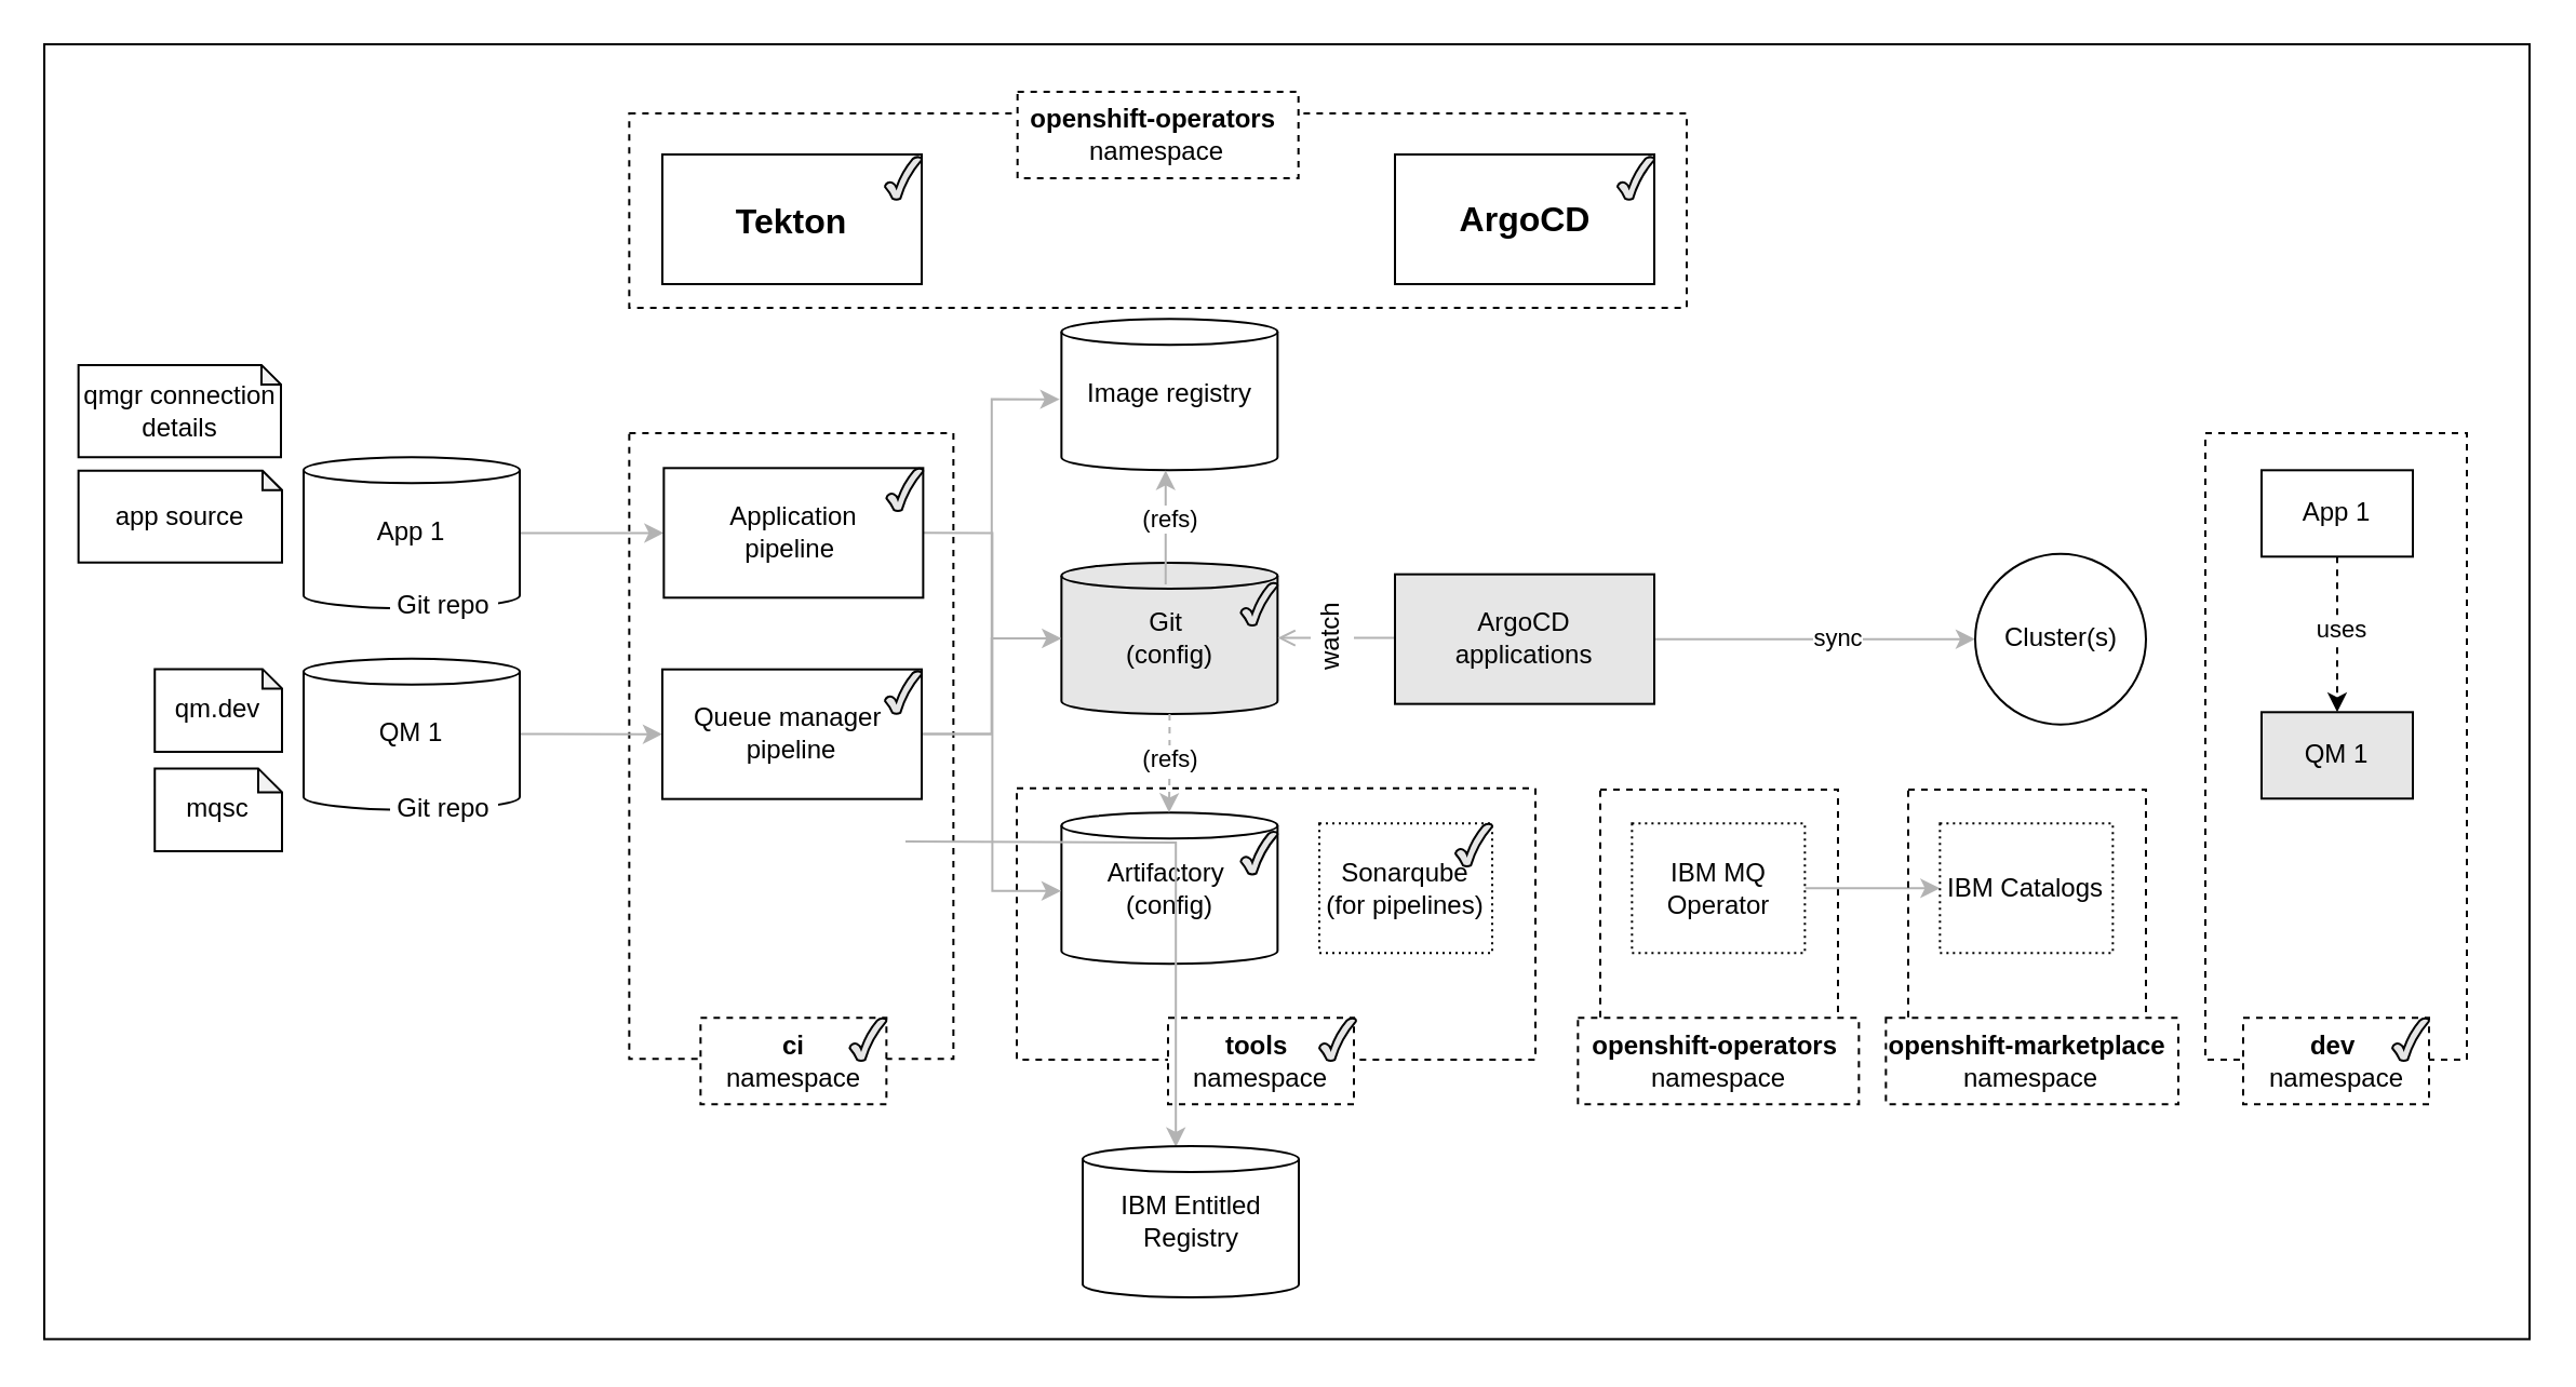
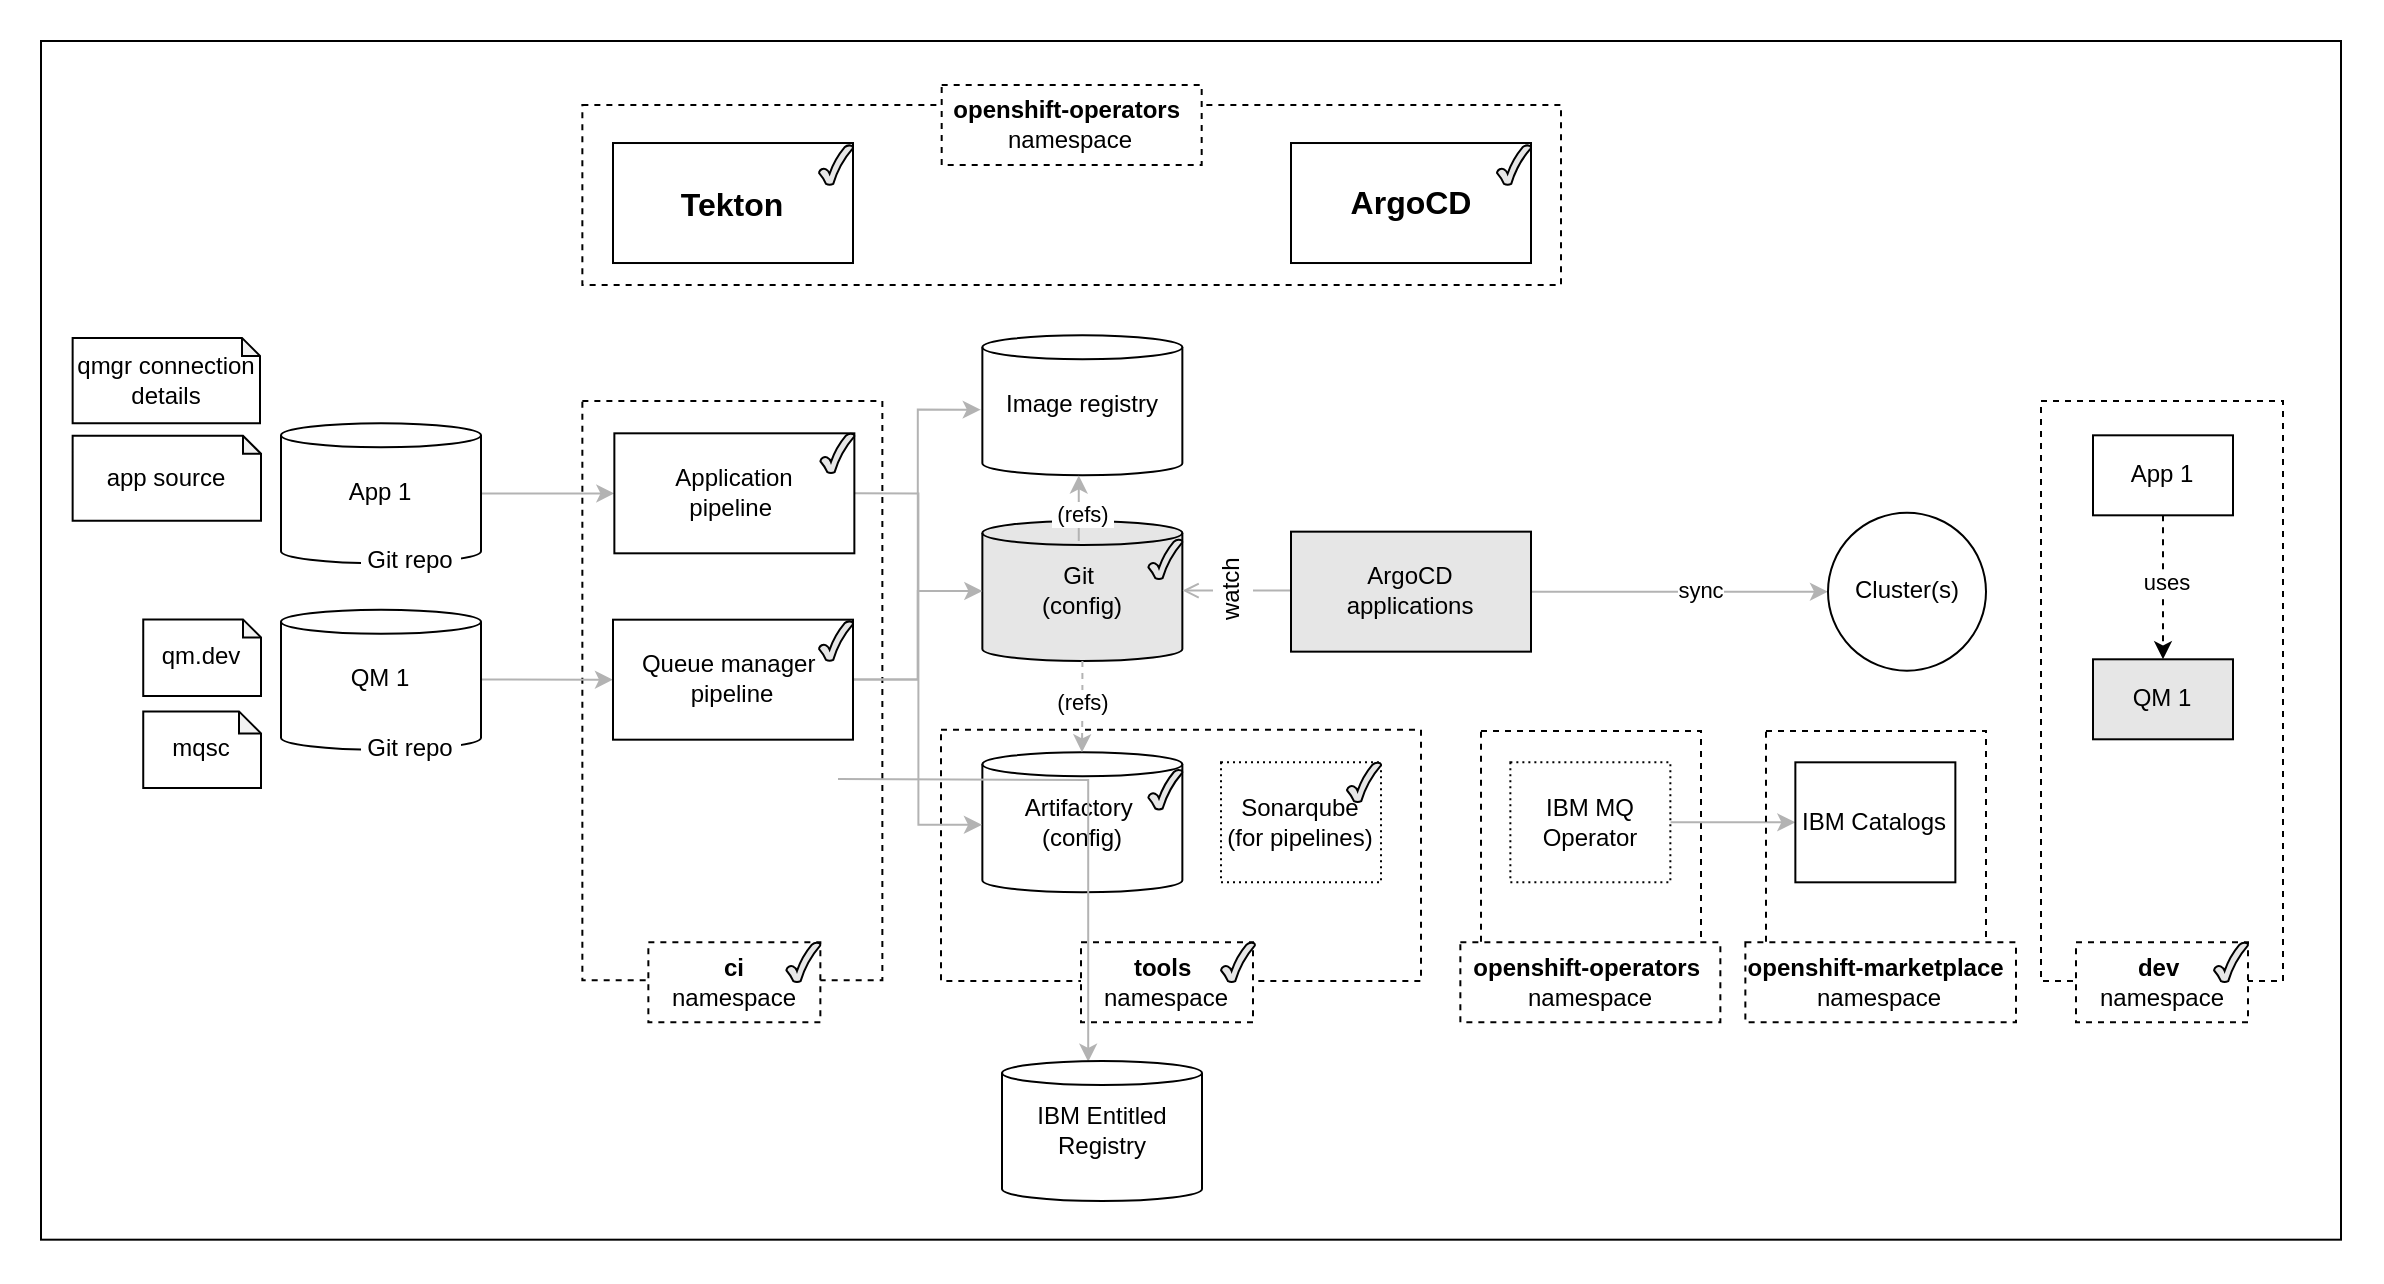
- <mxCell id="9" value="Image registry" style="shape=cylinder2;whiteSpace=wrap;html=1;boundedLbl=1;backgroundOutline=1;size=6.0;strokeWidth=1;fillColor=#ffffff;fontSize=12;fontColor=#000000;" parent="1" vertex="1"><mxGeometry x="490.68" y="147.16" width="100" height="70" as="geometry" /></mxCell>
+ <mxCell id="9" value="Image registry" style="shape=cylinder2;whiteSpace=wrap;html=1;boundedLbl=1;backgroundOutline=1;size=6.0;strokeWidth=1;fillColor=#ffffff;fontSize=12;fontColor=#000000;" parent="1" vertex="1"><mxGeometry x="490.68" y="167.16" width="100" height="70" as="geometry" /></mxCell>
- <mxCell id="66" value="IBM Catalogs" style="rounded=0;whiteSpace=wrap;html=1;strokeWidth=1;fontSize=12;fontColor=#000000;dashed=1;dashPattern=1 2;fillColor=#FFFFFF;" parent="1" vertex="1"><mxGeometry x="897.18" y="380.66" width="80" height="60" as="geometry" /></mxCell>
+ <mxCell id="66" value="IBM Catalogs" style="rounded=0;whiteSpace=wrap;html=1;strokeWidth=1;fontSize=12;fontColor=#000000;dashed=0;dashPattern=1 2;fillColor=#FFFFFF;" parent="1" vertex="1"><mxGeometry x="897.18" y="380.66" width="80" height="60" as="geometry" /></mxCell>
